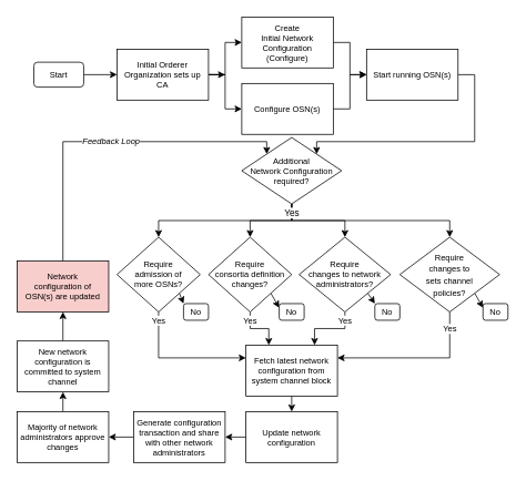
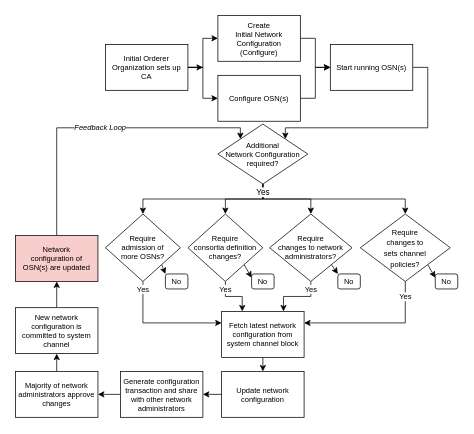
- <mxCell id="3" value="Start" style="rounded=1;whiteSpace=wrap;html=1;fontSize=10;" vertex="1" parent="1"><mxGeometry x="40" y="74.38" width="60" height="30" as="geometry" /></mxCell>
- <mxCell id="2" style="edgeStyle=orthogonalEdgeStyle;rounded=0;orthogonalLoop=1;jettySize=auto;html=1;exitX=1;exitY=0.5;exitDx=0;exitDy=0;entryX=0;entryY=0.5;entryDx=0;entryDy=0;" edge="1" parent="1" source="3" target="7"><mxGeometry relative="1" as="geometry" /></mxCell>
